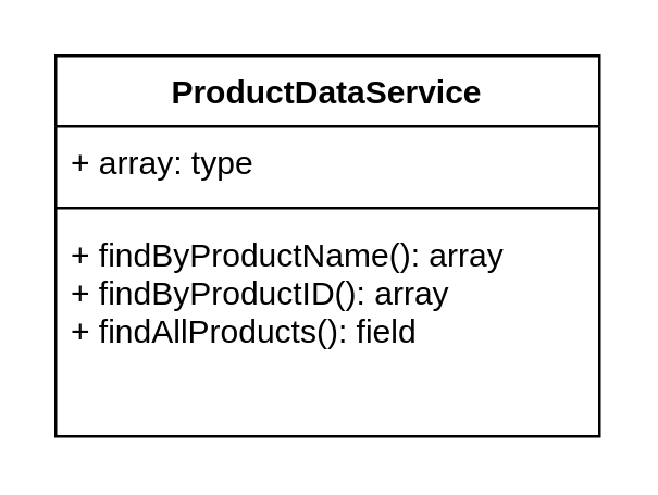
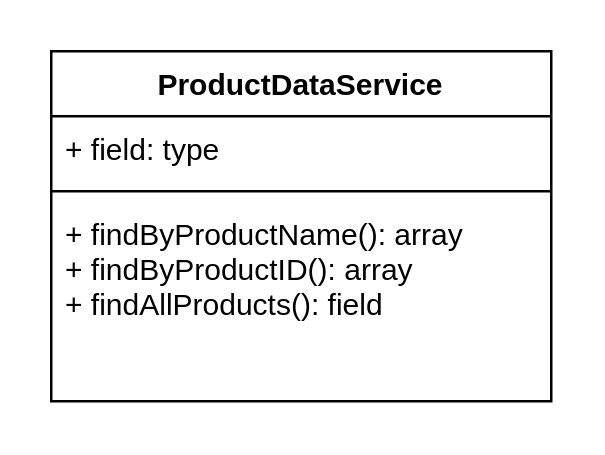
- <mxCell id="3" value="+ array: type" style="text;strokeColor=none;fillColor=none;align=left;verticalAlign=top;spacingLeft=4;spacingRight=4;overflow=hidden;rotatable=0;points=[[0,0.5],[1,0.5]];portConstraint=eastwest;" vertex="1" parent="2"><mxGeometry y="26" width="200" height="26" as="geometry" /></mxCell>
+ <mxCell id="3" value="+ field: type" style="text;strokeColor=none;fillColor=none;align=left;verticalAlign=top;spacingLeft=4;spacingRight=4;overflow=hidden;rotatable=0;points=[[0,0.5],[1,0.5]];portConstraint=eastwest;" vertex="1" parent="2"><mxGeometry y="26" width="200" height="26" as="geometry" /></mxCell>
